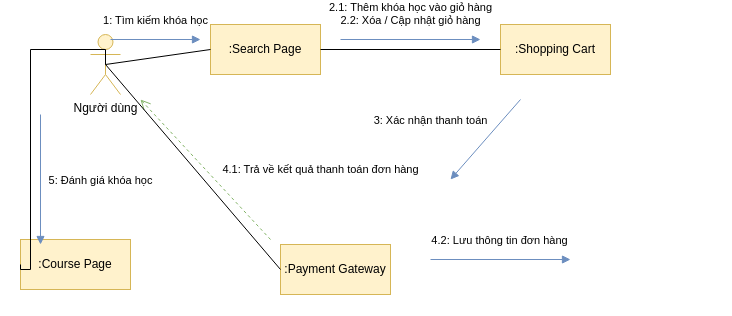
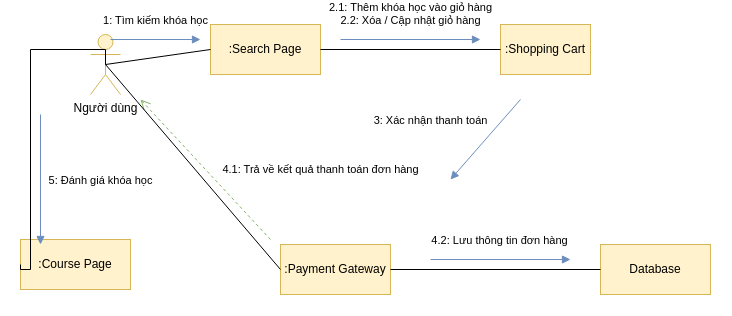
- <mxCell id="4" value=":Shopping Cart" style="html=1;whiteSpace=wrap;fillColor=#fff2cc;strokeColor=#d6b656;" vertex="1" parent="1"><mxGeometry x="500" y="20" width="110" height="50" as="geometry" /></mxCell>
+ <mxCell id="4" value=":Shopping Cart" style="html=1;whiteSpace=wrap;fillColor=#fff2cc;strokeColor=#d6b656;" vertex="1" parent="1"><mxGeometry x="500" y="20" width="90" height="50" as="geometry" /></mxCell>
+ <mxCell id="14" value="" style="endArrow=none;html=1;rounded=0;entryX=1;entryY=0.5;entryDx=0;entryDy=0;exitX=0;exitY=0.5;exitDx=0;exitDy=0;" edge="1" parent="1" source="13" target="10"><mxGeometry width="50" height="50" relative="1" as="geometry"><mxPoint x="565" y="80" as="sourcePoint" /><mxPoint x="400" y="275" as="targetPoint" /></mxGeometry></mxCell>
+ <mxCell id="13" value="Database" style="html=1;whiteSpace=wrap;fillColor=#fff2cc;strokeColor=#d6b656;" vertex="1" parent="1"><mxGeometry x="600" y="240" width="110" height="50" as="geometry" /></mxCell>
